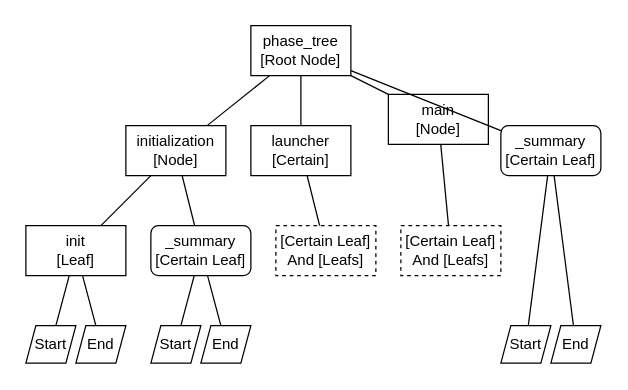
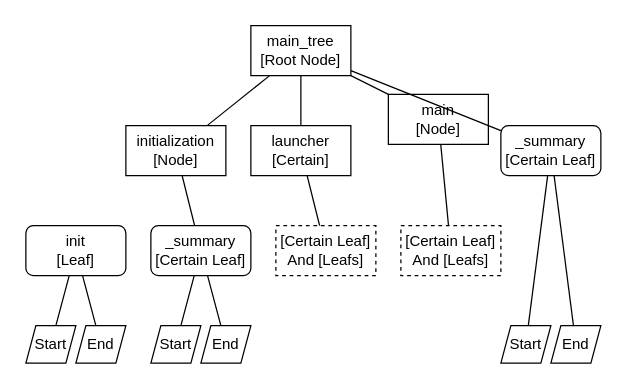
- <mxCell id="2" value="phase_tree&lt;br&gt;[Root Node]" style="rounded=0;whiteSpace=wrap;html=1;fillColor=none;" vertex="1" parent="1"><mxGeometry x="200" y="20" width="80" height="40" as="geometry" /></mxCell>
+ <mxCell id="2" value="main_tree&lt;br&gt;[Root Node]" style="rounded=0;whiteSpace=wrap;html=1;fillColor=none;" vertex="1" parent="1"><mxGeometry x="200" y="20" width="80" height="40" as="geometry" /></mxCell>
- <mxCell id="13" value="" style="endArrow=none;html=1;" edge="1" parent="1" source="3" target="12"><mxGeometry width="50" height="50" relative="1" as="geometry"><mxPoint x="20" y="100" as="sourcePoint" /><mxPoint x="70" y="50" as="targetPoint" /></mxGeometry></mxCell>
- <mxCell id="12" value="init&lt;br&gt;[Leaf]" style="whiteSpace=wrap;html=1;fillColor=none;rounded=0;" vertex="1" parent="1"><mxGeometry x="20" y="180" width="80" height="40" as="geometry" /></mxCell>
+ <mxCell id="12" value="init&lt;br&gt;[Leaf]" style="rounded=1;whiteSpace=wrap;html=1;fillColor=none;" vertex="1" parent="1"><mxGeometry x="20" y="180" width="80" height="40" as="geometry" /></mxCell>
